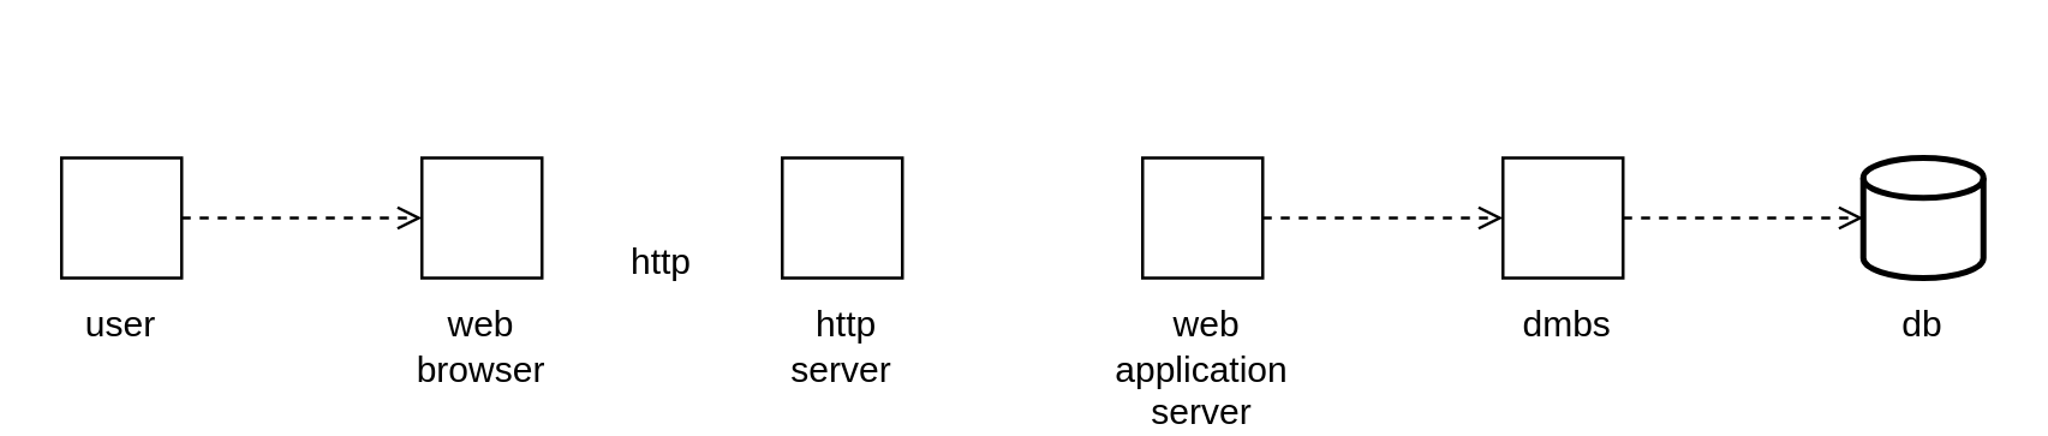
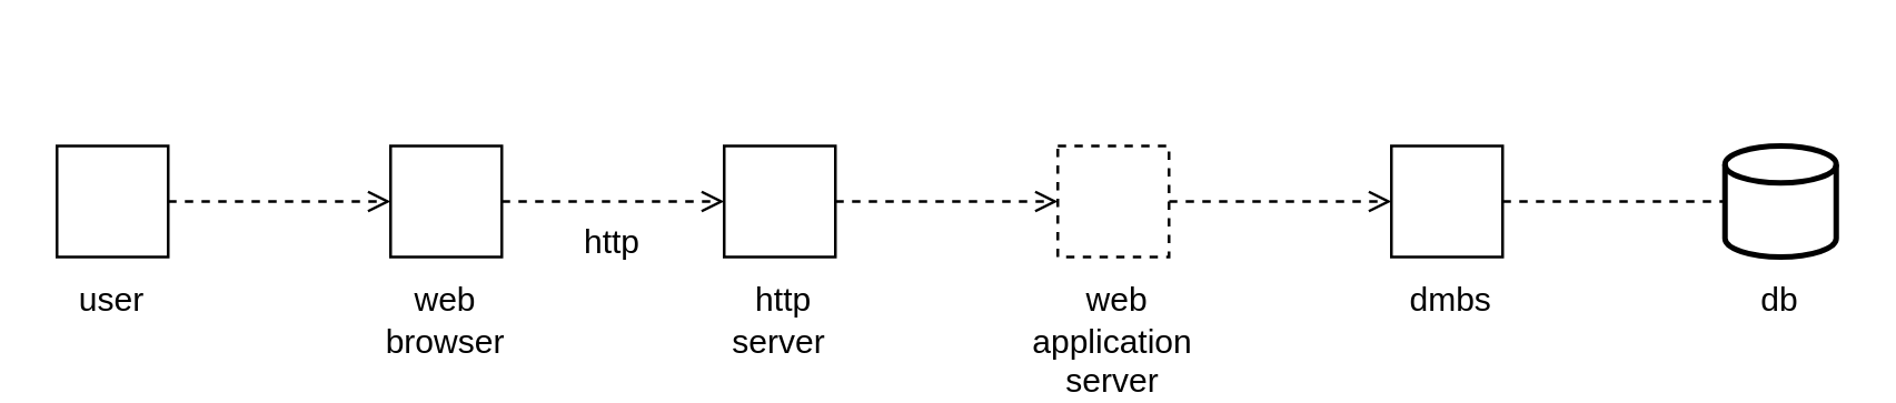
+ <mxCell id="2" style="edgeStyle=orthogonalEdgeStyle;rounded=0;orthogonalLoop=1;jettySize=auto;html=1;exitX=1;exitY=0.5;exitDx=0;exitDy=0;entryX=0;entryY=0.5;entryDx=0;entryDy=0;endArrow=open;endFill=0;dashed=1;" edge="1" parent="1" source="3" target="5"><mxGeometry relative="1" as="geometry" /></mxCell>
+ <mxCell id="4" style="edgeStyle=orthogonalEdgeStyle;rounded=0;orthogonalLoop=1;jettySize=auto;html=1;exitX=1;exitY=0.5;exitDx=0;exitDy=0;entryX=0;entryY=0.5;entryDx=0;entryDy=0;endArrow=open;endFill=0;dashed=1;" edge="1" parent="1" source="5" target="10"><mxGeometry relative="1" as="geometry" /></mxCell>
- <mxCell id="10" value="&lt;div&gt;&lt;br&gt;&lt;/div&gt;&lt;div&gt;&lt;br&gt;&lt;/div&gt;&lt;div&gt;&lt;br&gt;&lt;/div&gt;&lt;div&gt;&lt;br&gt;&lt;/div&gt;&lt;div&gt;&lt;br&gt;&lt;/div&gt;&lt;div&gt;&lt;br&gt;&lt;/div&gt;&lt;div&gt;&lt;br&gt;&lt;/div&gt;&lt;div&gt;&lt;span style=&quot;background-color: initial;&quot;&gt;&amp;nbsp;web application server&lt;/span&gt;&lt;br&gt;&lt;/div&gt;" style="rounded=0;whiteSpace=wrap;html=1;" vertex="1" parent="1"><mxGeometry x="380" y="20" width="40" height="40" as="geometry" /></mxCell>
+ <mxCell id="10" value="&lt;div&gt;&lt;br&gt;&lt;/div&gt;&lt;div&gt;&lt;br&gt;&lt;/div&gt;&lt;div&gt;&lt;br&gt;&lt;/div&gt;&lt;div&gt;&lt;br&gt;&lt;/div&gt;&lt;div&gt;&lt;br&gt;&lt;/div&gt;&lt;div&gt;&lt;br&gt;&lt;/div&gt;&lt;div&gt;&lt;br&gt;&lt;/div&gt;&lt;div&gt;&lt;span style=&quot;background-color: initial;&quot;&gt;&amp;nbsp;web application server&lt;/span&gt;&lt;br&gt;&lt;/div&gt;" style="rounded=0;whiteSpace=wrap;html=1;dashed=1;" vertex="1" parent="1"><mxGeometry x="380" y="20" width="40" height="40" as="geometry" /></mxCell>
- <mxCell id="13" style="edgeStyle=orthogonalEdgeStyle;rounded=0;orthogonalLoop=1;jettySize=auto;html=1;exitX=1;exitY=0.5;exitDx=0;exitDy=0;entryX=0;entryY=0.5;entryDx=0;entryDy=0;entryPerimeter=0;endArrow=open;endFill=0;dashed=1;" edge="1" parent="1" source="11" target="12"><mxGeometry relative="1" as="geometry" /></mxCell>
+ <mxCell id="13" style="edgeStyle=orthogonalEdgeStyle;rounded=0;orthogonalLoop=1;jettySize=auto;html=1;exitX=1;exitY=0.5;exitDx=0;exitDy=0;entryX=0;entryY=0.5;entryDx=0;entryDy=0;entryPerimeter=0;endArrow=none;endFill=0;dashed=1;" edge="1" parent="1" source="11" target="12"><mxGeometry relative="1" as="geometry" /></mxCell>
